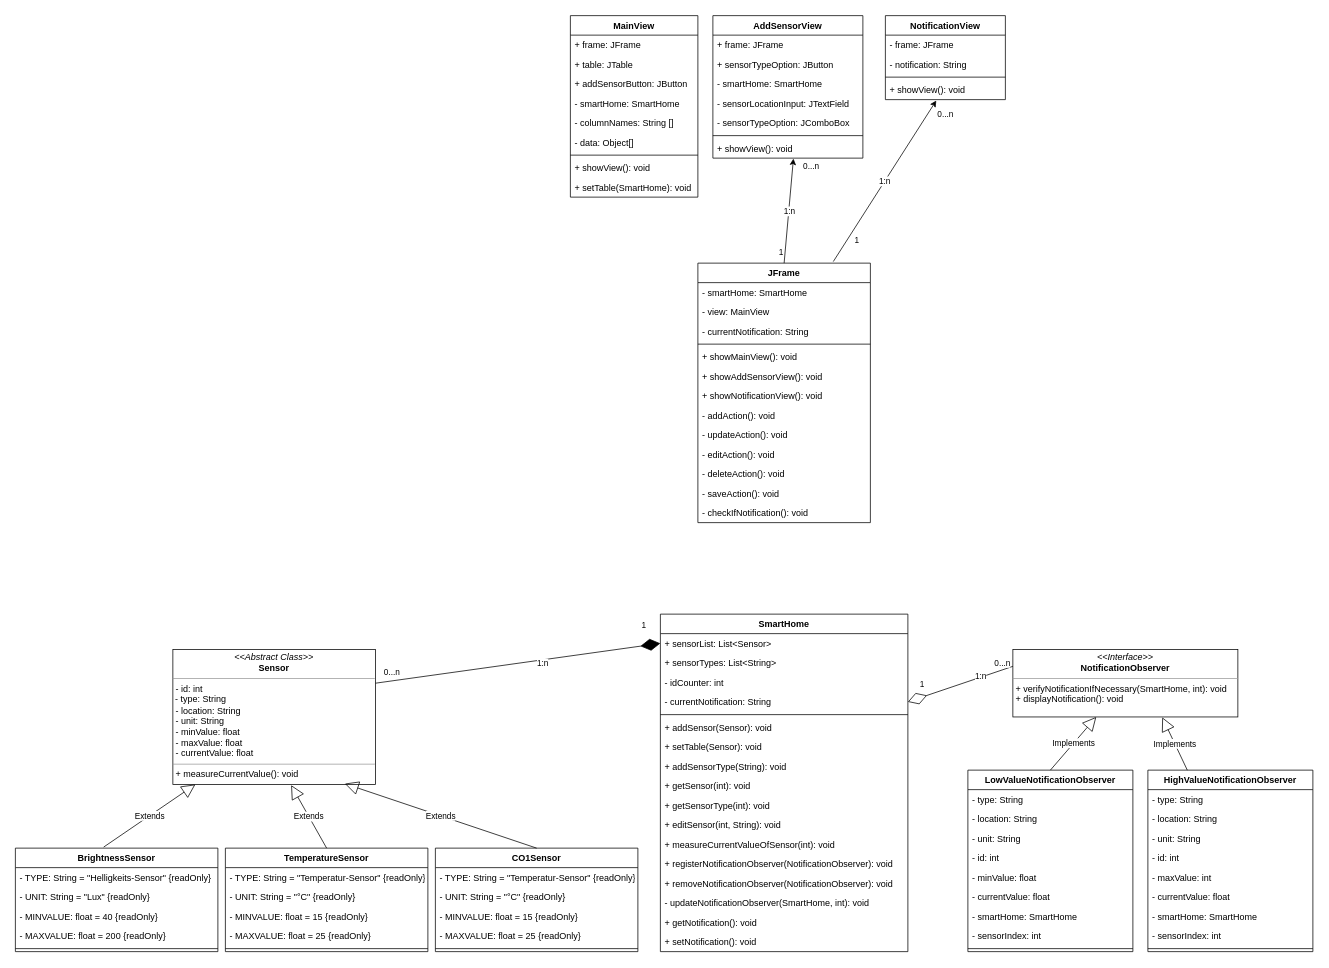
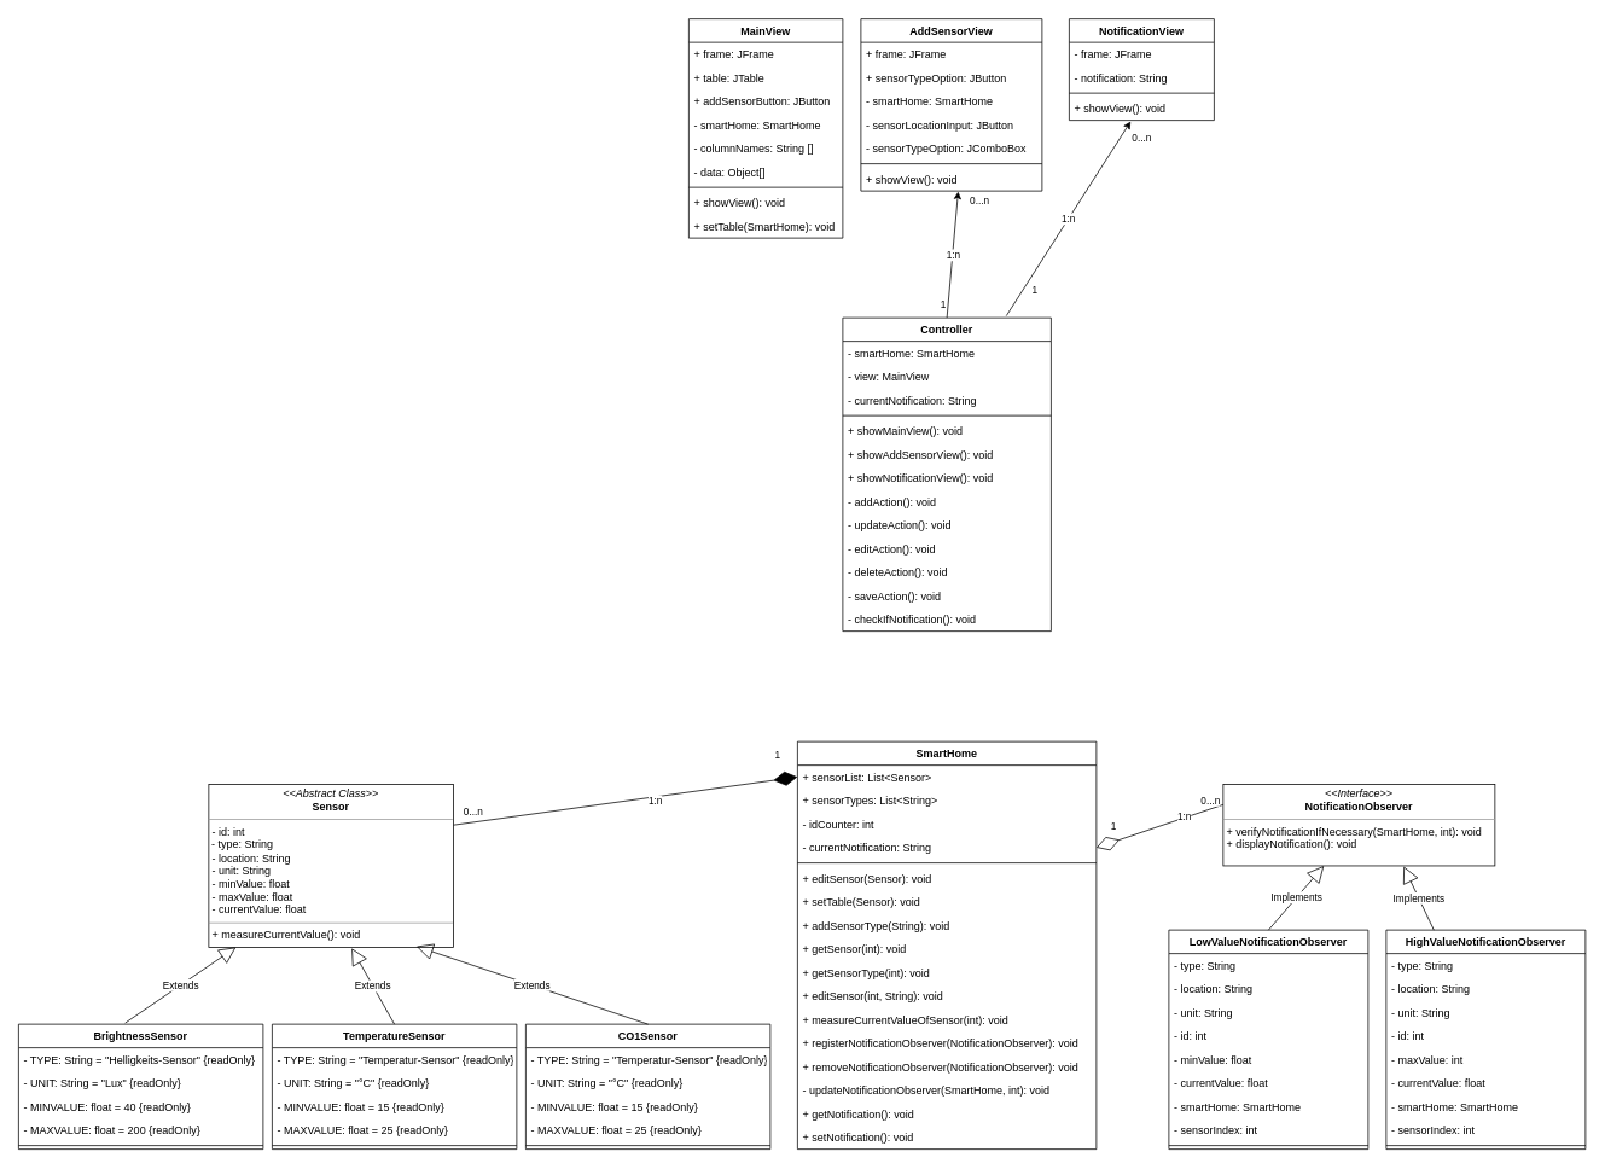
- <mxCell id="101" value="- sensorLocationInput: JTextField" style="text;strokeColor=none;fillColor=none;align=left;verticalAlign=top;spacingLeft=4;spacingRight=4;overflow=hidden;rotatable=0;points=[[0,0.5],[1,0.5]];portConstraint=eastwest;" parent="97" vertex="1"><mxGeometry y="104" width="200" height="26" as="geometry" /></mxCell>
+ <mxCell id="101" value="- sensorLocationInput: JButton" style="text;strokeColor=none;fillColor=none;align=left;verticalAlign=top;spacingLeft=4;spacingRight=4;overflow=hidden;rotatable=0;points=[[0,0.5],[1,0.5]];portConstraint=eastwest;" parent="97" vertex="1"><mxGeometry y="104" width="200" height="26" as="geometry" /></mxCell>
- <mxCell id="73" value="JFrame" style="swimlane;fontStyle=1;align=center;verticalAlign=top;childLayout=stackLayout;horizontal=1;startSize=26;horizontalStack=0;resizeParent=1;resizeParentMax=0;resizeLast=0;collapsible=1;marginBottom=0;" parent="1" vertex="1"><mxGeometry x="930" y="350" width="230" height="346" as="geometry" /></mxCell>
+ <mxCell id="73" value="Controller" style="swimlane;fontStyle=1;align=center;verticalAlign=top;childLayout=stackLayout;horizontal=1;startSize=26;horizontalStack=0;resizeParent=1;resizeParentMax=0;resizeLast=0;collapsible=1;marginBottom=0;" parent="1" vertex="1"><mxGeometry x="930" y="350" width="230" height="346" as="geometry" /></mxCell>
- <mxCell id="8" value="+ addSensor(Sensor): void" style="text;strokeColor=none;fillColor=none;align=left;verticalAlign=top;spacingLeft=4;spacingRight=4;overflow=hidden;rotatable=0;points=[[0,0.5],[1,0.5]];portConstraint=eastwest;" parent="2" vertex="1"><mxGeometry y="138" width="330" height="26" as="geometry" /></mxCell>
+ <mxCell id="8" value="+ editSensor(Sensor): void" style="text;strokeColor=none;fillColor=none;align=left;verticalAlign=top;spacingLeft=4;spacingRight=4;overflow=hidden;rotatable=0;points=[[0,0.5],[1,0.5]];portConstraint=eastwest;" parent="2" vertex="1"><mxGeometry y="138" width="330" height="26" as="geometry" /></mxCell>
